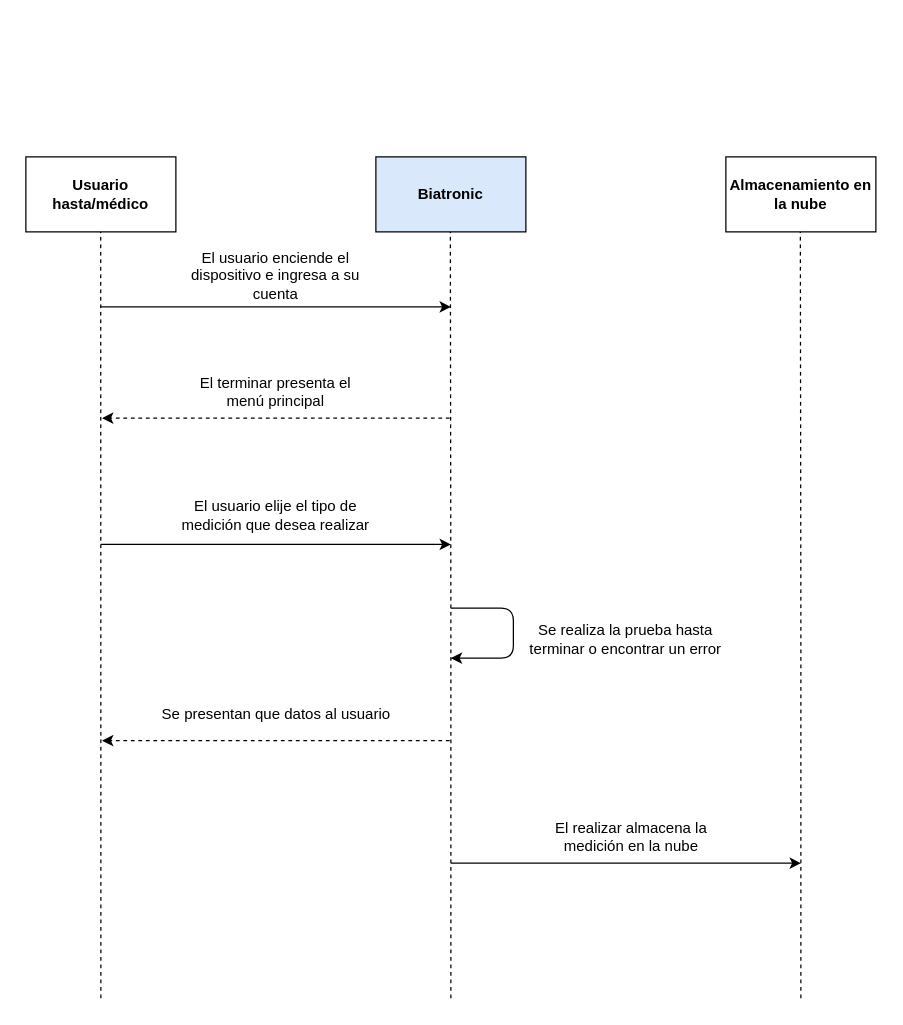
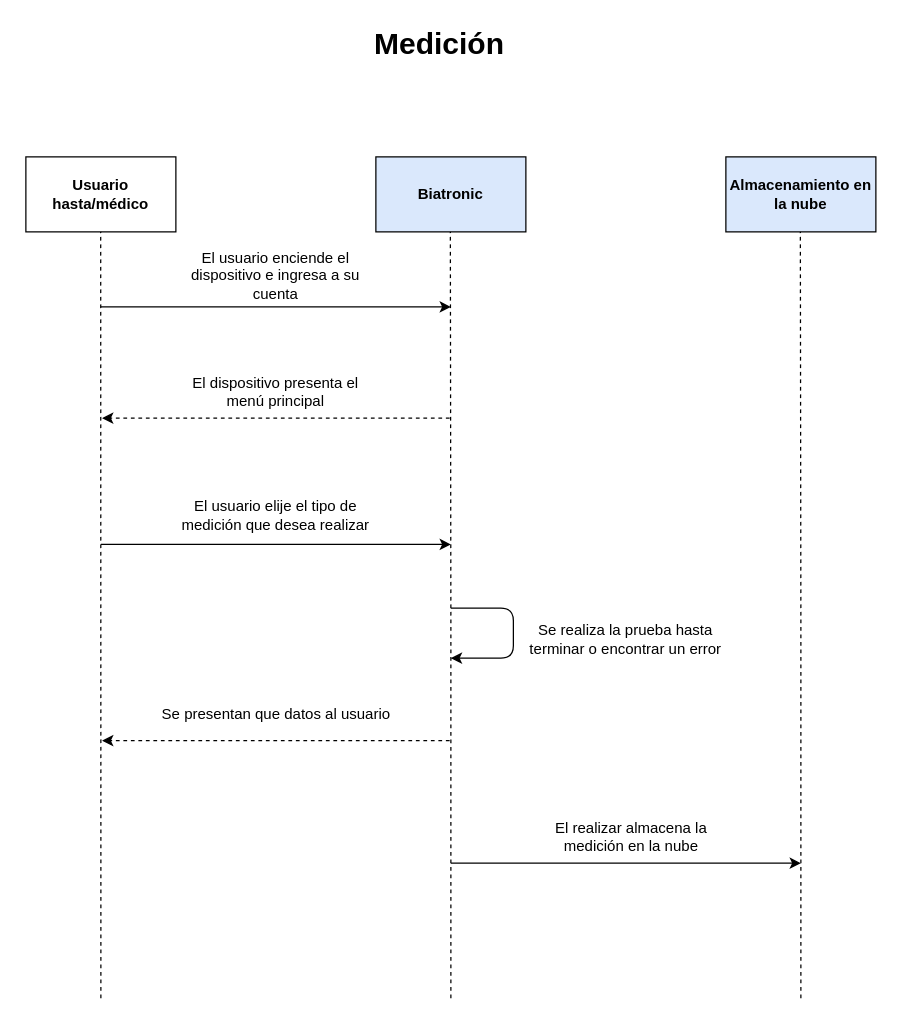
+ <mxCell id="9" value="&lt;h1&gt;Medición&lt;/h1&gt;" style="text;html=1;strokeColor=none;fillColor=none;align=center;verticalAlign=middle;whiteSpace=wrap;rounded=0;" vertex="1" parent="1"><mxGeometry x="226" y="20" width="250" height="30" as="geometry" /></mxCell>
- <mxCell id="4" value="&lt;b&gt;Almacenamiento en la nube&lt;/b&gt;" style="rounded=0;whiteSpace=wrap;html=1;" vertex="1" parent="1"><mxGeometry x="580" y="125" width="120" height="60" as="geometry" /></mxCell>
+ <mxCell id="4" value="&lt;b&gt;Almacenamiento en la nube&lt;/b&gt;" style="rounded=0;whiteSpace=wrap;html=1;fillColor=#dae8fc;" vertex="1" parent="1"><mxGeometry x="580" y="125" width="120" height="60" as="geometry" /></mxCell>
- <mxCell id="12" value="El terminar presenta el menú principal" style="text;html=1;strokeColor=none;fillColor=none;align=center;verticalAlign=middle;whiteSpace=wrap;rounded=0;" vertex="1" parent="1"><mxGeometry x="146" y="298" width="148" height="30" as="geometry" /></mxCell>
+ <mxCell id="12" value="El dispositivo presenta el menú principal" style="text;html=1;strokeColor=none;fillColor=none;align=center;verticalAlign=middle;whiteSpace=wrap;rounded=0;" vertex="1" parent="1"><mxGeometry x="146" y="298" width="148" height="30" as="geometry" /></mxCell>
